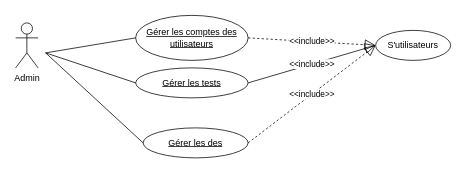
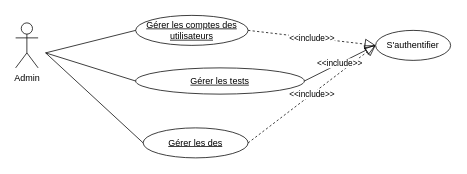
- <mxCell id="2" value="Gérer les comptes des utilisateurs" style="ellipse;whiteSpace=wrap;html=1;align=center;fontStyle=4;" vertex="1" parent="1"><mxGeometry x="180" y="20" width="150" height="60" as="geometry" /></mxCell>
+ <mxCell id="2" value="Gérer les comptes des utilisateurs" style="ellipse;whiteSpace=wrap;html=1;align=center;fontStyle=4;" vertex="1" parent="1"><mxGeometry x="180" y="20" width="150" height="40" as="geometry" /></mxCell>
- <mxCell id="5" value="S'utilisateurs" style="ellipse;whiteSpace=wrap;html=1;align=center;" vertex="1" parent="1"><mxGeometry x="500" y="40" width="100" height="40" as="geometry" /></mxCell>
+ <mxCell id="5" value="S'authentifier" style="ellipse;whiteSpace=wrap;html=1;align=center;" vertex="1" parent="1"><mxGeometry x="500" y="40" width="100" height="40" as="geometry" /></mxCell>
- <mxCell id="3" value="Gérer les tests" style="ellipse;whiteSpace=wrap;html=1;align=center;fontStyle=4;" vertex="1" parent="1"><mxGeometry x="180" y="90" width="150" height="40" as="geometry" /></mxCell>
+ <mxCell id="3" value="Gérer les tests" style="ellipse;whiteSpace=wrap;html=1;align=center;fontStyle=4;" vertex="1" parent="1"><mxGeometry x="180" y="90" width="225" height="35" as="geometry" /></mxCell>
